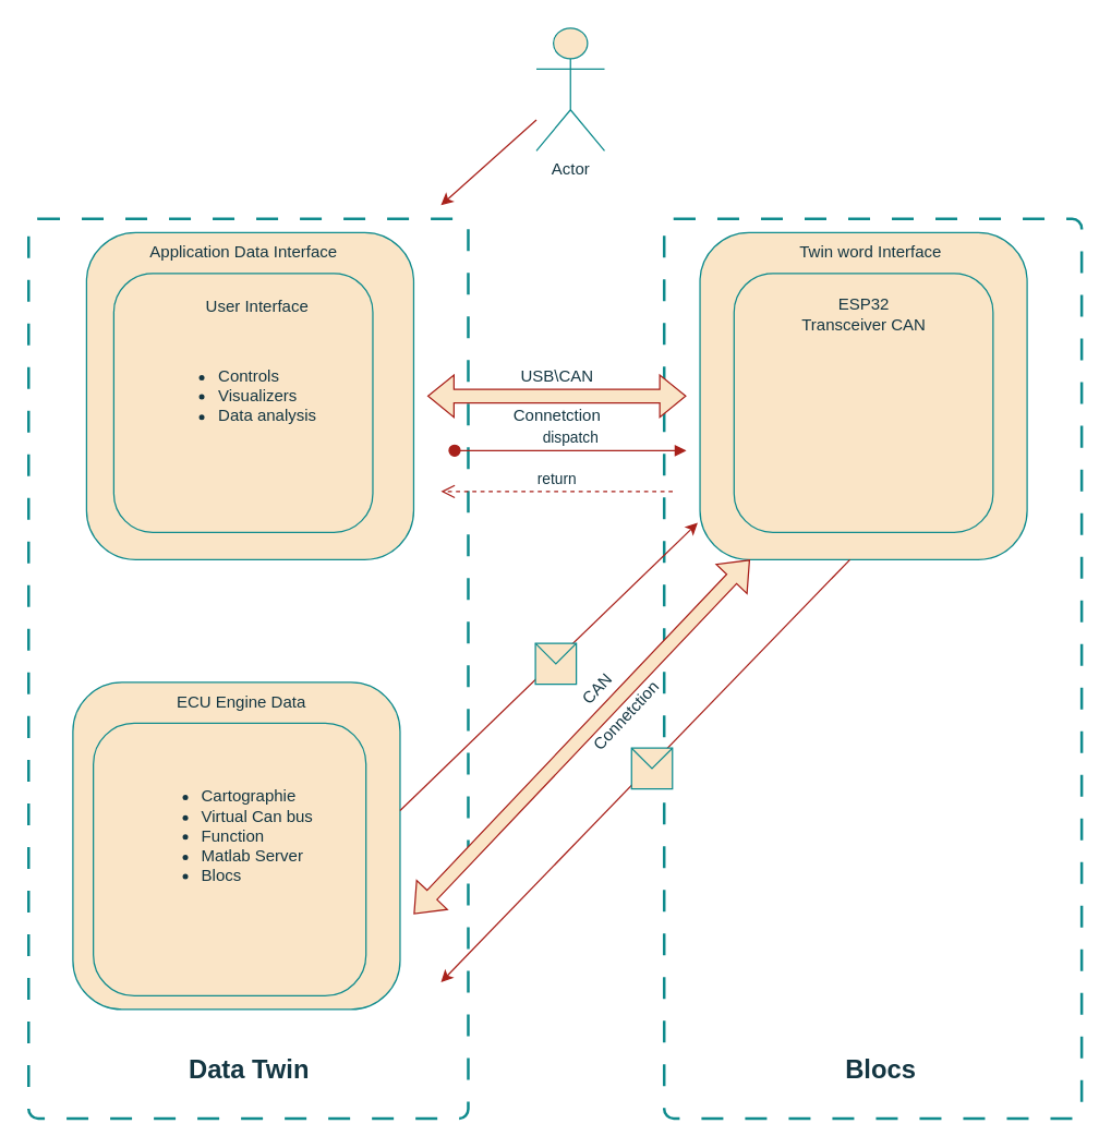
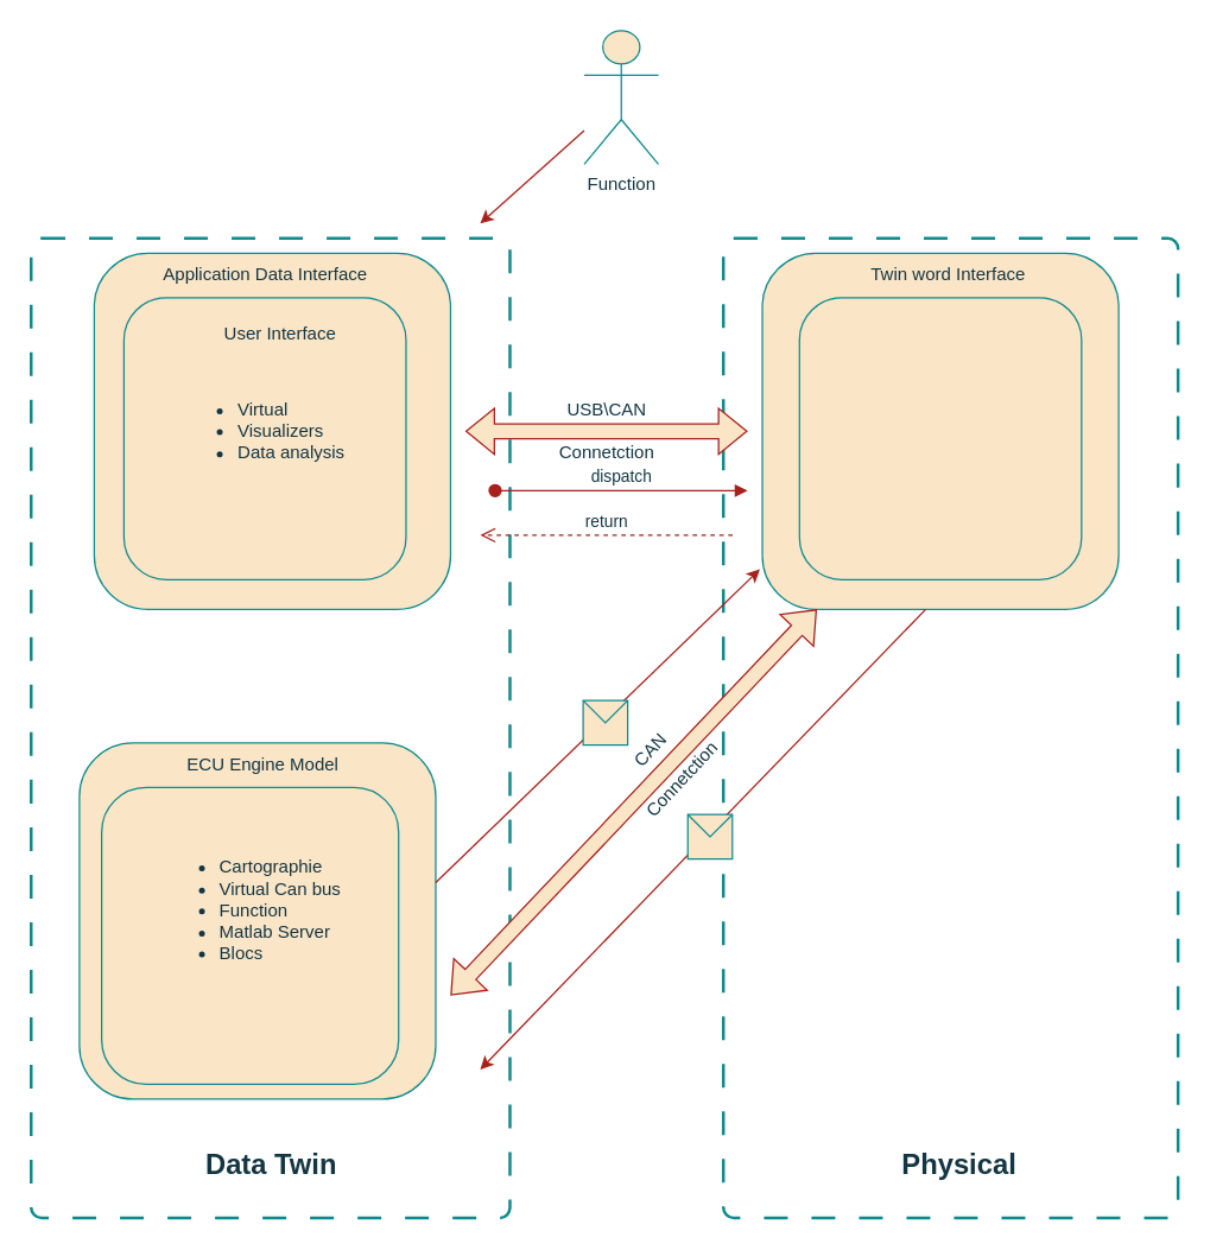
- <mxCell id="6" value="Actor" style="shape=umlActor;verticalLabelPosition=bottom;verticalAlign=top;html=1;outlineConnect=0;rounded=1;labelBackgroundColor=none;fillColor=#FAE5C7;strokeColor=#0F8B8D;fontColor=#143642;" vertex="1" parent="1"><mxGeometry x="393" y="20" width="50" height="90" as="geometry" /></mxCell>
+ <mxCell id="6" value="Function" style="shape=umlActor;verticalLabelPosition=bottom;verticalAlign=top;html=1;outlineConnect=0;rounded=1;labelBackgroundColor=none;fillColor=#FAE5C7;strokeColor=#0F8B8D;fontColor=#143642;" vertex="1" parent="1"><mxGeometry x="393" y="20" width="50" height="90" as="geometry" /></mxCell>
- <mxCell id="14" value="ESP32&lt;div&gt;Transceiver CAN&lt;/div&gt;" style="text;html=1;align=center;verticalAlign=middle;resizable=0;points=[];autosize=1;strokeColor=none;fillColor=none;rounded=1;labelBackgroundColor=none;fontColor=#143642;" vertex="1" parent="1"><mxGeometry x="578" y="210" width="110" height="40" as="geometry" /></mxCell>
- <mxCell id="10" value="&lt;ul&gt;&lt;li&gt;Controls&amp;nbsp;&lt;/li&gt;&lt;li&gt;Visualizers&lt;/li&gt;&lt;li&gt;Data analysis&lt;/li&gt;&lt;/ul&gt;" style="text;html=1;align=left;verticalAlign=middle;resizable=0;points=[];autosize=1;strokeColor=none;fillColor=none;rounded=1;labelBackgroundColor=none;fontColor=#143642;" vertex="1" parent="1"><mxGeometry x="118" y="250" width="140" height="80" as="geometry" /></mxCell>
+ <mxCell id="10" value="&lt;ul&gt;&lt;li&gt;Virtual&amp;nbsp;&lt;/li&gt;&lt;li&gt;Visualizers&lt;/li&gt;&lt;li&gt;Data analysis&lt;/li&gt;&lt;/ul&gt;" style="text;html=1;align=left;verticalAlign=middle;resizable=0;points=[];autosize=1;strokeColor=none;fillColor=none;rounded=1;labelBackgroundColor=none;fontColor=#143642;" vertex="1" parent="1"><mxGeometry x="118" y="250" width="140" height="80" as="geometry" /></mxCell>
- <mxCell id="16" value="ECU Engine Data&amp;nbsp;" style="text;html=1;align=center;verticalAlign=middle;resizable=0;points=[];autosize=1;strokeColor=none;fillColor=none;rounded=1;labelBackgroundColor=none;fontColor=#143642;" vertex="1" parent="1"><mxGeometry x="113" y="500" width="130" height="30" as="geometry" /></mxCell>
+ <mxCell id="16" value="ECU Engine Model&amp;nbsp;" style="text;html=1;align=center;verticalAlign=middle;resizable=0;points=[];autosize=1;strokeColor=none;fillColor=none;rounded=1;labelBackgroundColor=none;fontColor=#143642;" vertex="1" parent="1"><mxGeometry x="113" y="500" width="130" height="30" as="geometry" /></mxCell>
- <mxCell id="28" value="&lt;font style=&quot;font-size: 19px;&quot;&gt;&lt;b&gt;Blocs&amp;nbsp;&lt;/b&gt;&lt;/font&gt;" style="text;html=1;align=center;verticalAlign=middle;resizable=0;points=[];autosize=1;strokeColor=none;fillColor=none;rounded=1;labelBackgroundColor=none;fontColor=#143642;" vertex="1" parent="1"><mxGeometry x="593" y="765" width="110" height="40" as="geometry" /></mxCell>
+ <mxCell id="28" value="&lt;font style=&quot;font-size: 19px;&quot;&gt;&lt;b&gt;Physical&amp;nbsp;&lt;/b&gt;&lt;/font&gt;" style="text;html=1;align=center;verticalAlign=middle;resizable=0;points=[];autosize=1;strokeColor=none;fillColor=none;rounded=1;labelBackgroundColor=none;fontColor=#143642;" vertex="1" parent="1"><mxGeometry x="593" y="765" width="110" height="40" as="geometry" /></mxCell>
